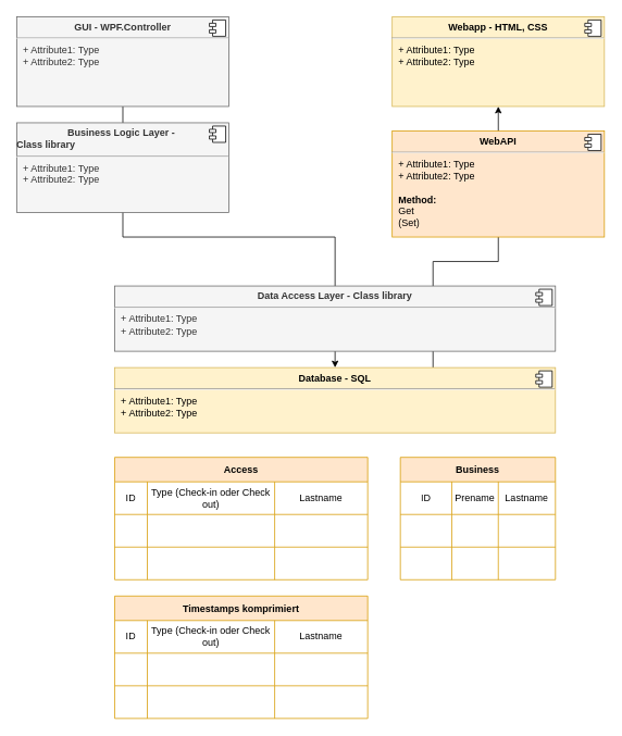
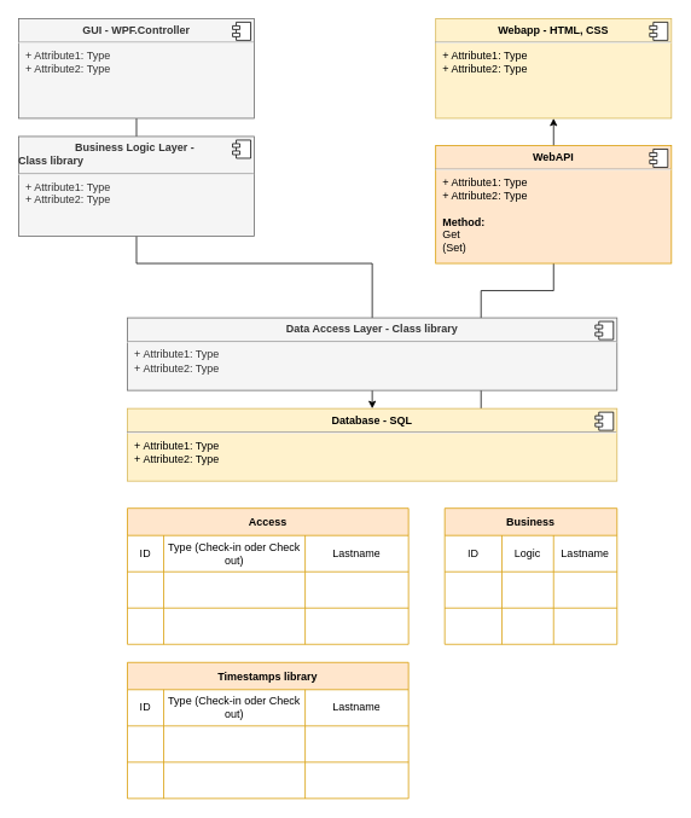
- <mxCell id="17" value="Prename" style="shape=partialRectangle;html=1;whiteSpace=wrap;connectable=0;fillColor=none;top=0;left=0;bottom=0;right=0;overflow=hidden;pointerEvents=1;" vertex="1" parent="15"><mxGeometry x="63" width="57" height="40" as="geometry"><mxRectangle width="57" height="40" as="alternateBounds" /></mxGeometry></mxCell>
+ <mxCell id="17" value="Logic" style="shape=partialRectangle;html=1;whiteSpace=wrap;connectable=0;fillColor=none;top=0;left=0;bottom=0;right=0;overflow=hidden;pointerEvents=1;" vertex="1" parent="15"><mxGeometry x="63" width="57" height="40" as="geometry"><mxRectangle width="57" height="40" as="alternateBounds" /></mxGeometry></mxCell>
- <mxCell id="40" value="Timestamps komprimiert" style="shape=table;startSize=30;container=1;collapsible=0;childLayout=tableLayout;fontStyle=1;align=center;pointerEvents=1;fillColor=#ffe6cc;strokeColor=#d79b00;" vertex="1" parent="1"><mxGeometry x="140" y="730" width="310" height="150" as="geometry" /></mxCell>
+ <mxCell id="40" value="Timestamps library" style="shape=table;startSize=30;container=1;collapsible=0;childLayout=tableLayout;fontStyle=1;align=center;pointerEvents=1;fillColor=#ffe6cc;strokeColor=#d79b00;" vertex="1" parent="1"><mxGeometry x="140" y="730" width="310" height="150" as="geometry" /></mxCell>
